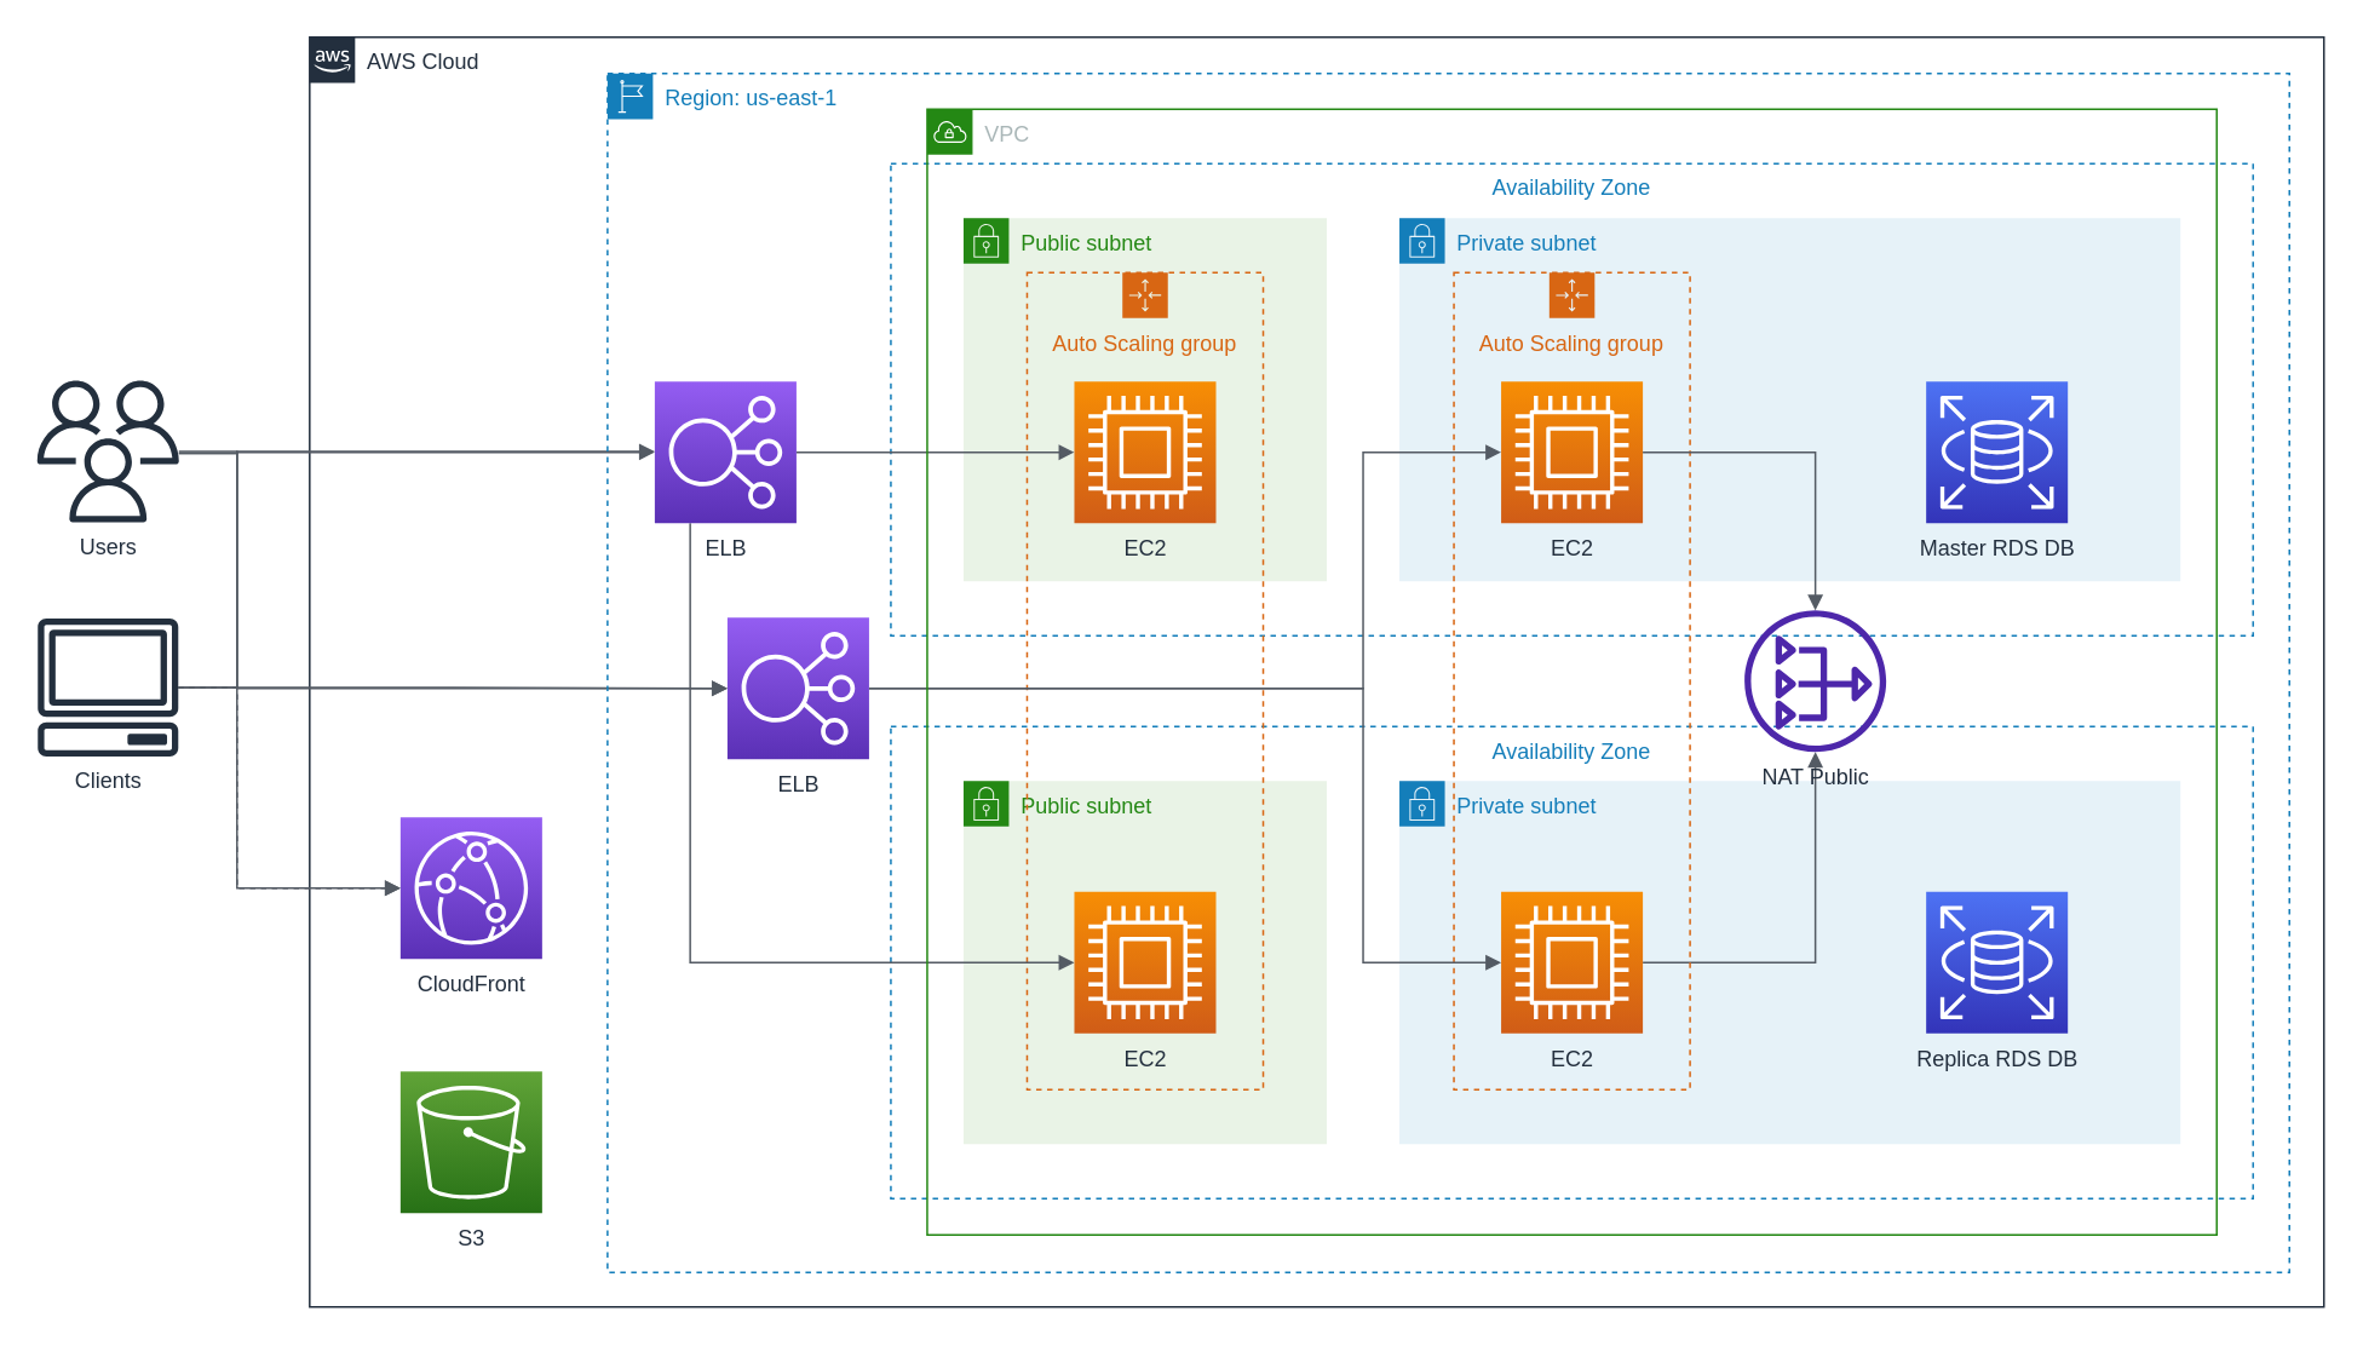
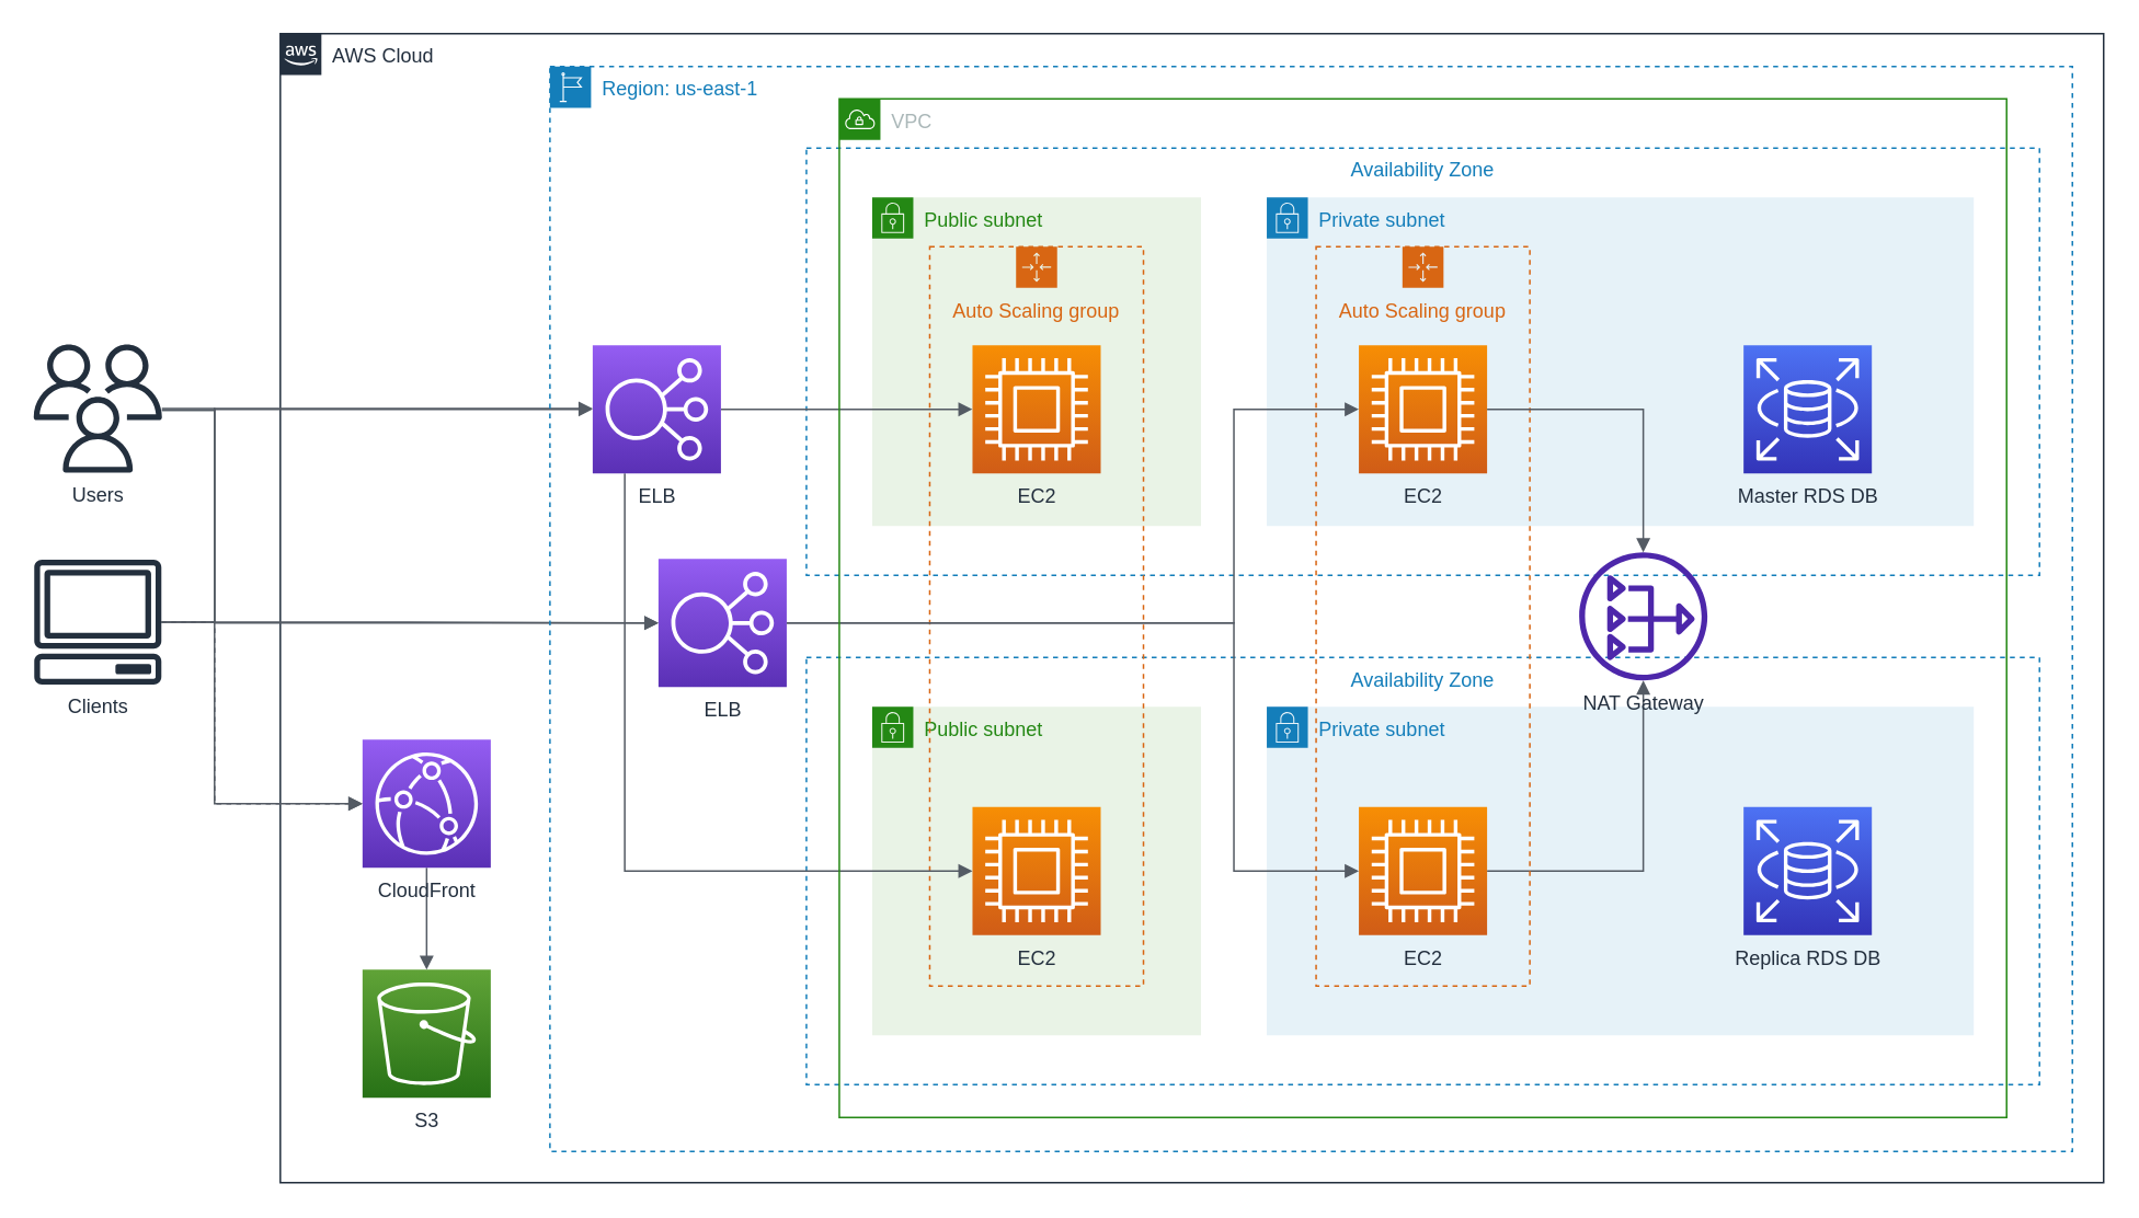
- <mxCell id="39" value="NAT Public" style="sketch=0;outlineConnect=0;fontColor=#232F3E;gradientColor=none;fillColor=#4D27AA;strokeColor=none;dashed=0;verticalLabelPosition=bottom;verticalAlign=top;align=center;html=1;fontSize=12;fontStyle=0;aspect=fixed;pointerEvents=1;shape=mxgraph.aws4.nat_gateway;" parent="2" vertex="1"><mxGeometry x="790" y="315.5" width="78" height="78" as="geometry" /></mxCell>
+ <mxCell id="39" value="NAT Gateway" style="sketch=0;outlineConnect=0;fontColor=#232F3E;gradientColor=none;fillColor=#4D27AA;strokeColor=none;dashed=0;verticalLabelPosition=bottom;verticalAlign=top;align=center;html=1;fontSize=12;fontStyle=0;aspect=fixed;pointerEvents=1;shape=mxgraph.aws4.nat_gateway;" parent="2" vertex="1"><mxGeometry x="790" y="315.5" width="78" height="78" as="geometry" /></mxCell>
+ <mxCell id="35" style="edgeStyle=orthogonalEdgeStyle;rounded=0;orthogonalLoop=1;jettySize=auto;html=1;exitX=0.5;exitY=1;exitDx=0;exitDy=0;exitPerimeter=0;entryX=0.5;entryY=0;entryDx=0;entryDy=0;entryPerimeter=0;strokeColor=#545B64;startArrow=none;startFill=0;endArrow=block;endFill=1;" parent="2" source="36" target="34" edge="1"><mxGeometry relative="1" as="geometry" /></mxCell>
